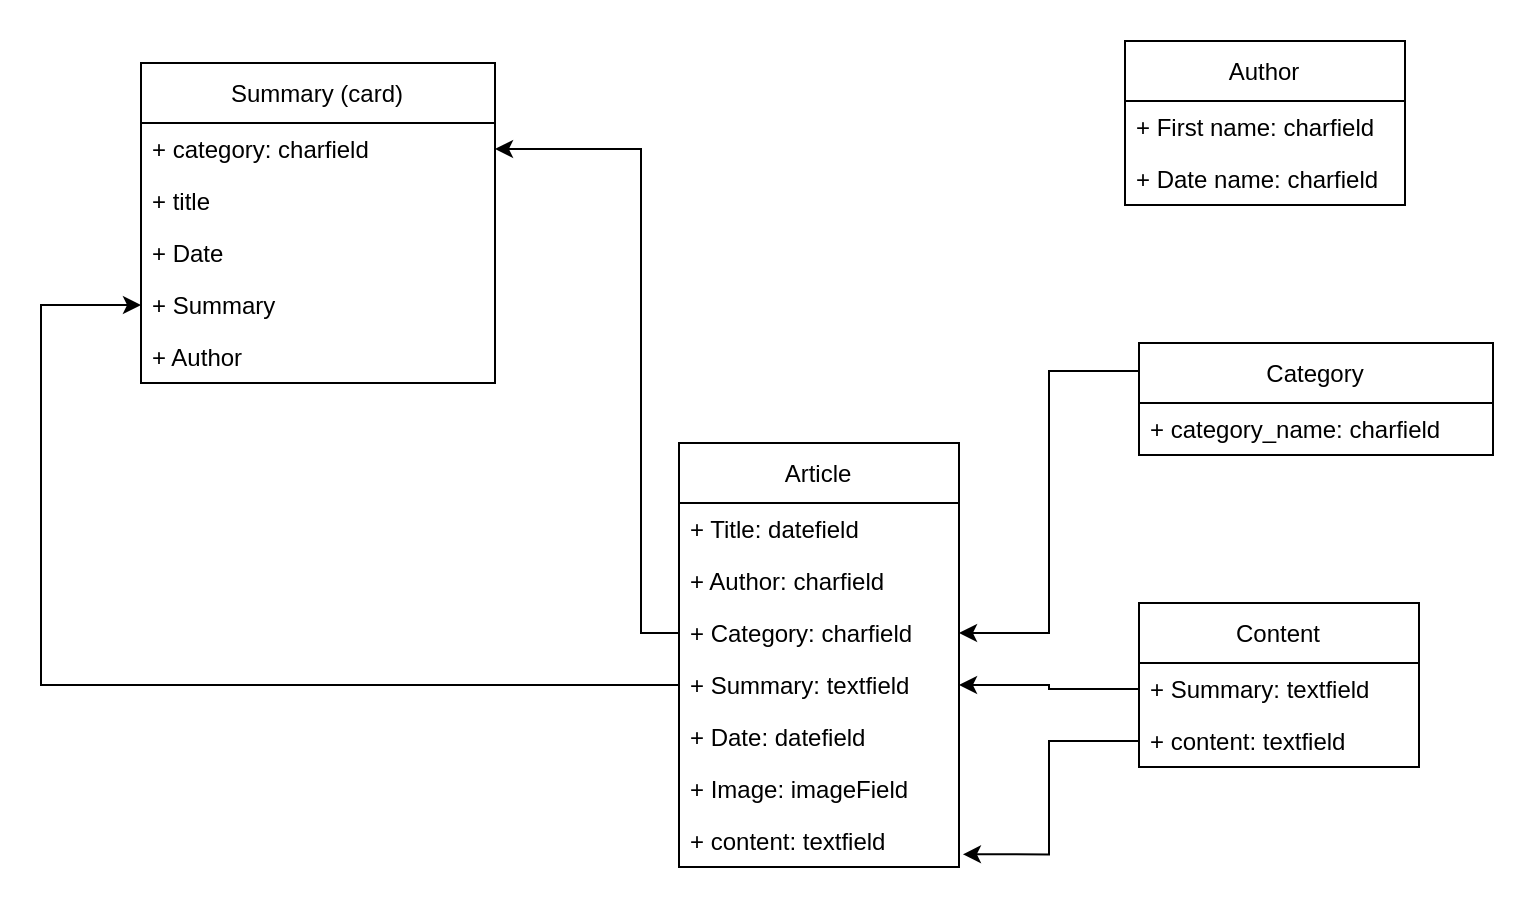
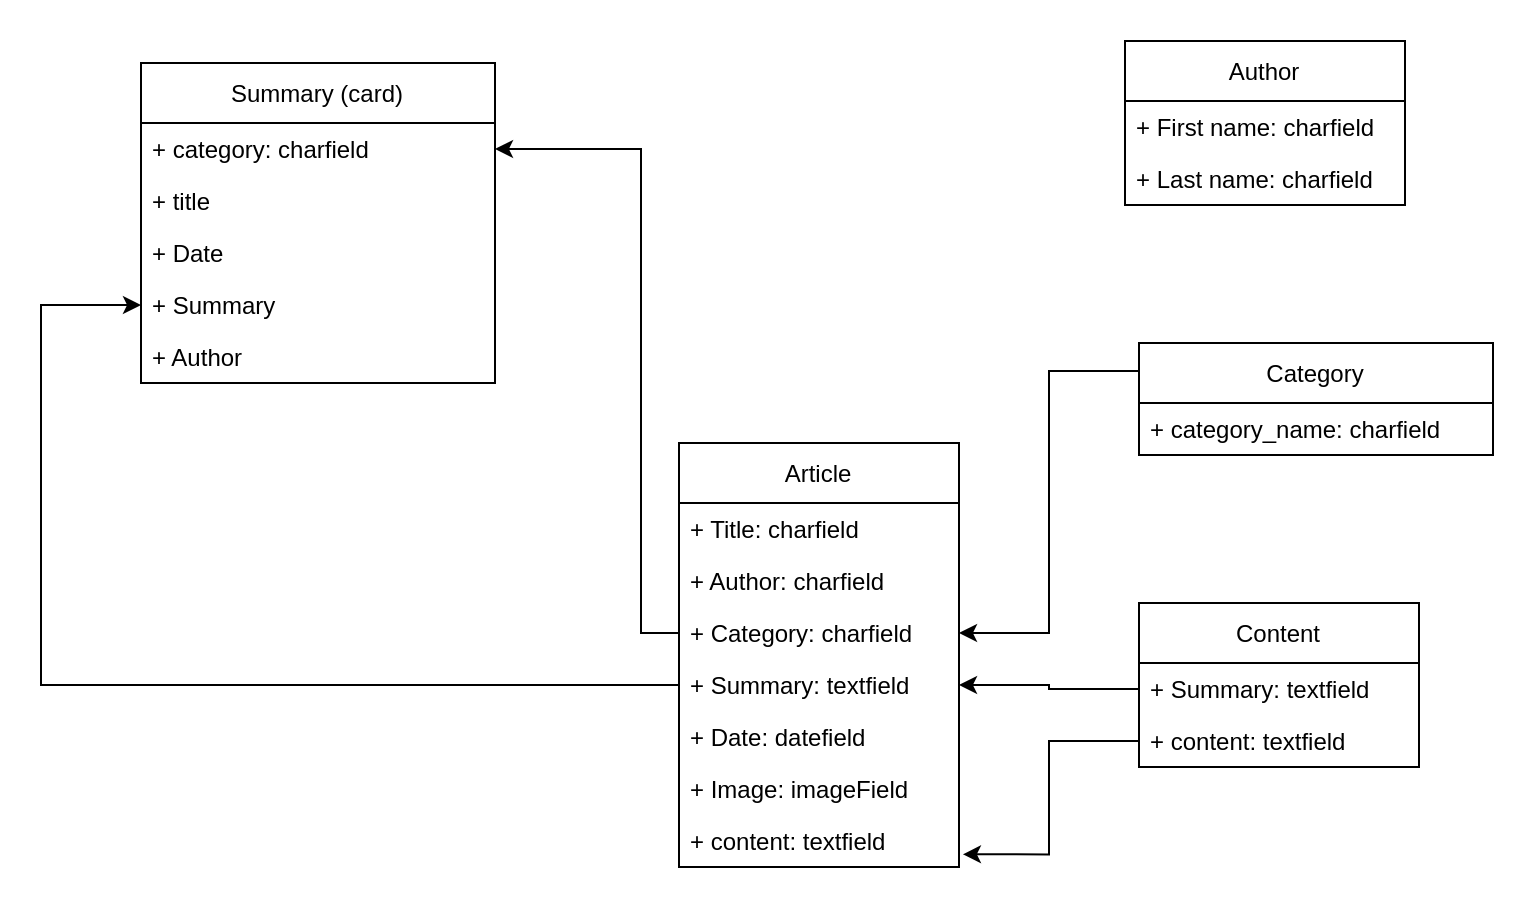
- <mxCell id="12" value="+ Date name: charfield" style="text;strokeColor=none;fillColor=none;align=left;verticalAlign=top;spacingLeft=4;spacingRight=4;overflow=hidden;rotatable=0;points=[[0,0.5],[1,0.5]];portConstraint=eastwest;" vertex="1" parent="10"><mxGeometry y="56" width="140" height="26" as="geometry" /></mxCell>
+ <mxCell id="12" value="+ Last name: charfield" style="text;strokeColor=none;fillColor=none;align=left;verticalAlign=top;spacingLeft=4;spacingRight=4;overflow=hidden;rotatable=0;points=[[0,0.5],[1,0.5]];portConstraint=eastwest;" vertex="1" parent="10"><mxGeometry y="56" width="140" height="26" as="geometry" /></mxCell>
- <mxCell id="3" value="+ Title: datefield" style="text;strokeColor=none;fillColor=none;align=left;verticalAlign=top;spacingLeft=4;spacingRight=4;overflow=hidden;rotatable=0;points=[[0,0.5],[1,0.5]];portConstraint=eastwest;" vertex="1" parent="2"><mxGeometry y="30" width="140" height="26" as="geometry" /></mxCell>
+ <mxCell id="3" value="+ Title: charfield" style="text;strokeColor=none;fillColor=none;align=left;verticalAlign=top;spacingLeft=4;spacingRight=4;overflow=hidden;rotatable=0;points=[[0,0.5],[1,0.5]];portConstraint=eastwest;" vertex="1" parent="2"><mxGeometry y="30" width="140" height="26" as="geometry" /></mxCell>
